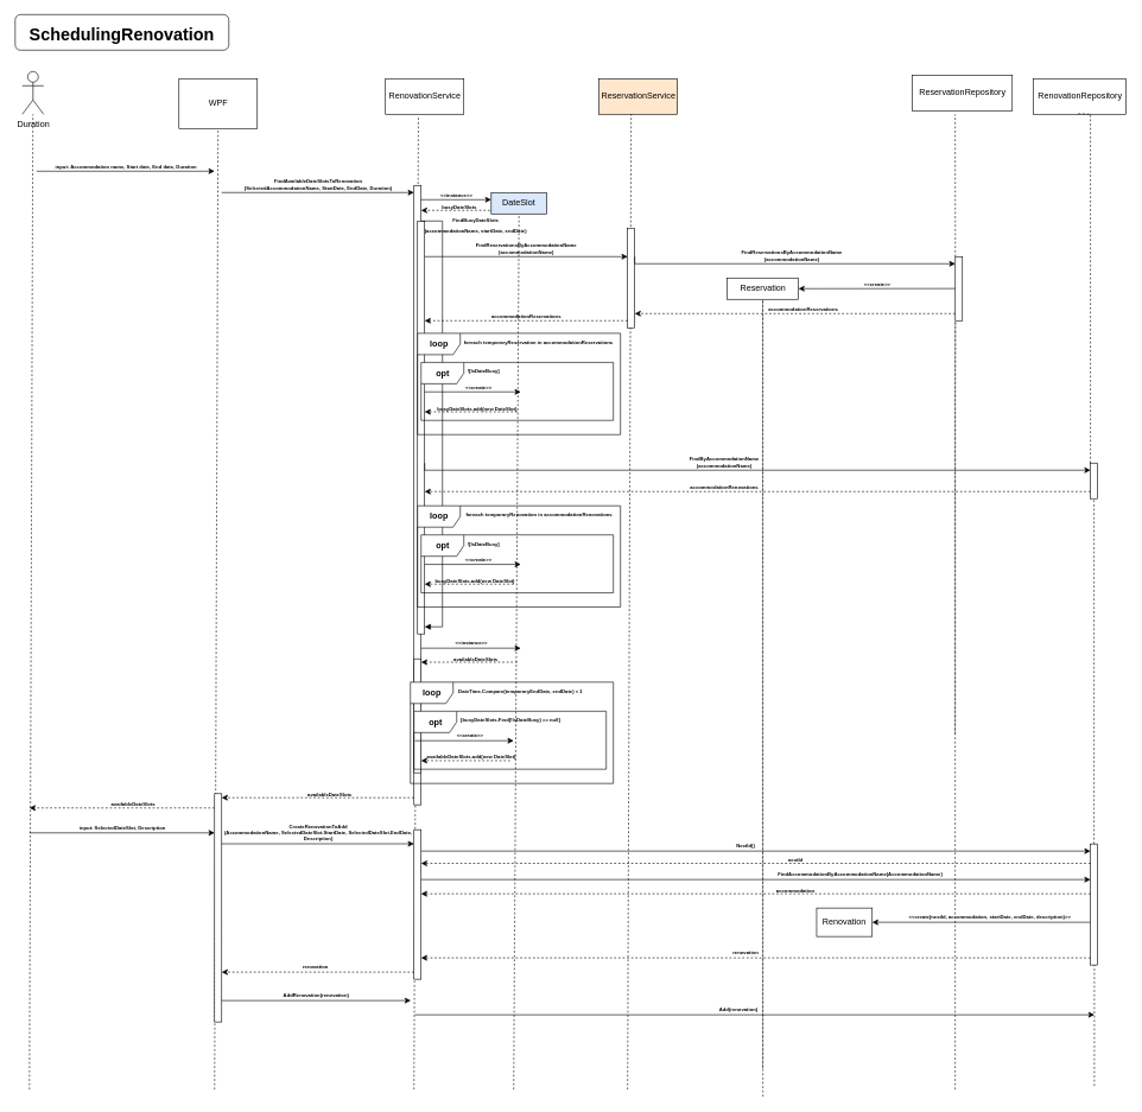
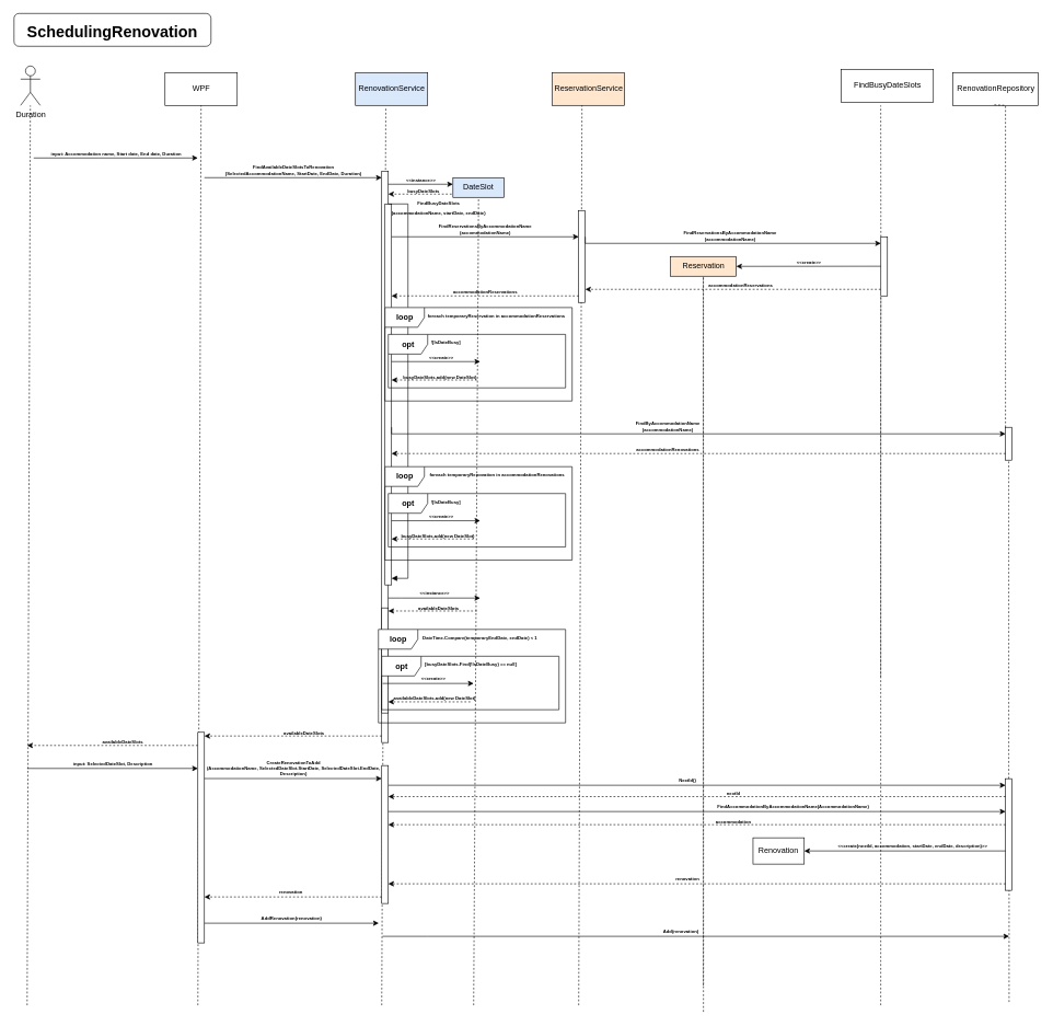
- <mxCell id="7" value="ReservationRepository" style="html=1;whiteSpace=wrap;" parent="1" vertex="1"><mxGeometry x="1280.5" y="105" width="140.22" height="50" as="geometry" /></mxCell>
+ <mxCell id="7" value="FindBusyDateSlots" style="html=1;whiteSpace=wrap;" parent="1" vertex="1"><mxGeometry x="1280.5" y="105" width="140.22" height="50" as="geometry" /></mxCell>
- <mxCell id="4" value="RenovationService" style="html=1;whiteSpace=wrap;" parent="1" vertex="1"><mxGeometry x="540.5" y="110" width="110" height="50" as="geometry" /></mxCell>
+ <mxCell id="4" value="RenovationService" style="html=1;whiteSpace=wrap;fillColor=#dae8fc;" parent="1" vertex="1"><mxGeometry x="540.5" y="110" width="110" height="50" as="geometry" /></mxCell>
- <mxCell id="3" value="WPF" style="html=1;whiteSpace=wrap;" parent="1" vertex="1"><mxGeometry x="250.5" y="110" width="110" height="70" as="geometry" /></mxCell>
+ <mxCell id="3" value="WPF" style="html=1;whiteSpace=wrap;" parent="1" vertex="1"><mxGeometry x="250.5" y="110" width="110" height="50" as="geometry" /></mxCell>
- <mxCell id="19" value="Reservation" style="html=1;whiteSpace=wrap;" parent="1" vertex="1"><mxGeometry x="1020.5" y="390" width="100" height="30" as="geometry" /></mxCell>
+ <mxCell id="19" value="Reservation" style="html=1;whiteSpace=wrap;fillColor=#ffe6cc;" parent="1" vertex="1"><mxGeometry x="1020.5" y="390" width="100" height="30" as="geometry" /></mxCell>
